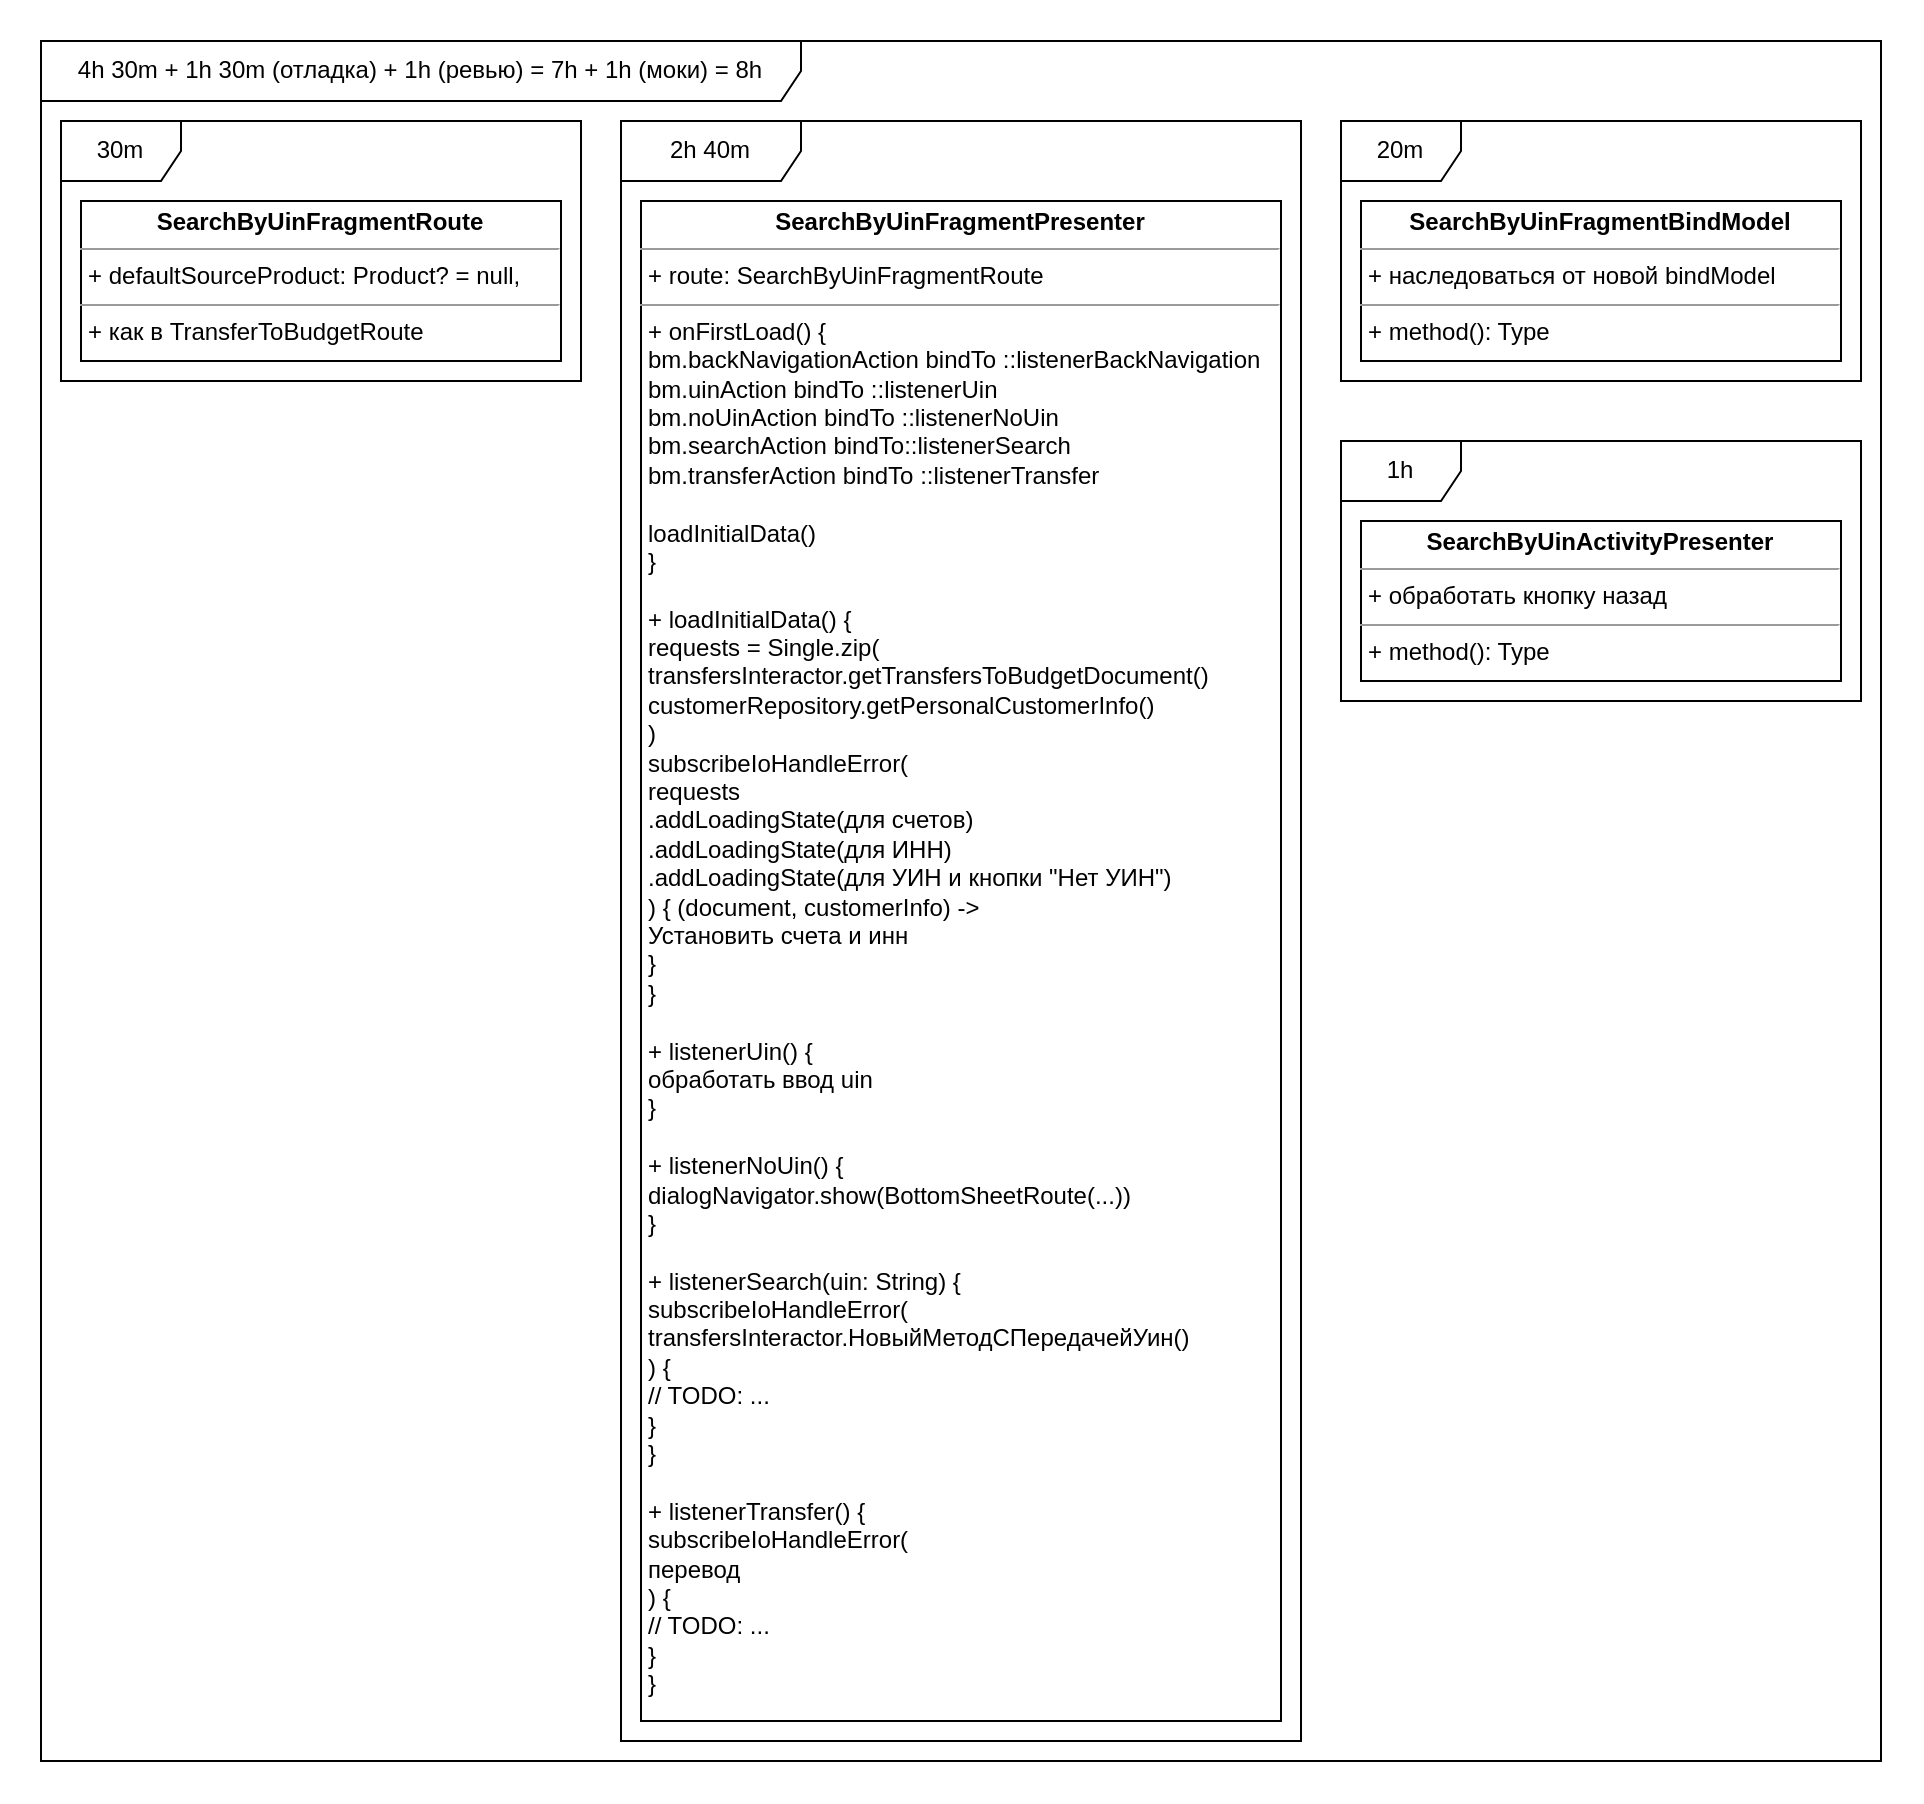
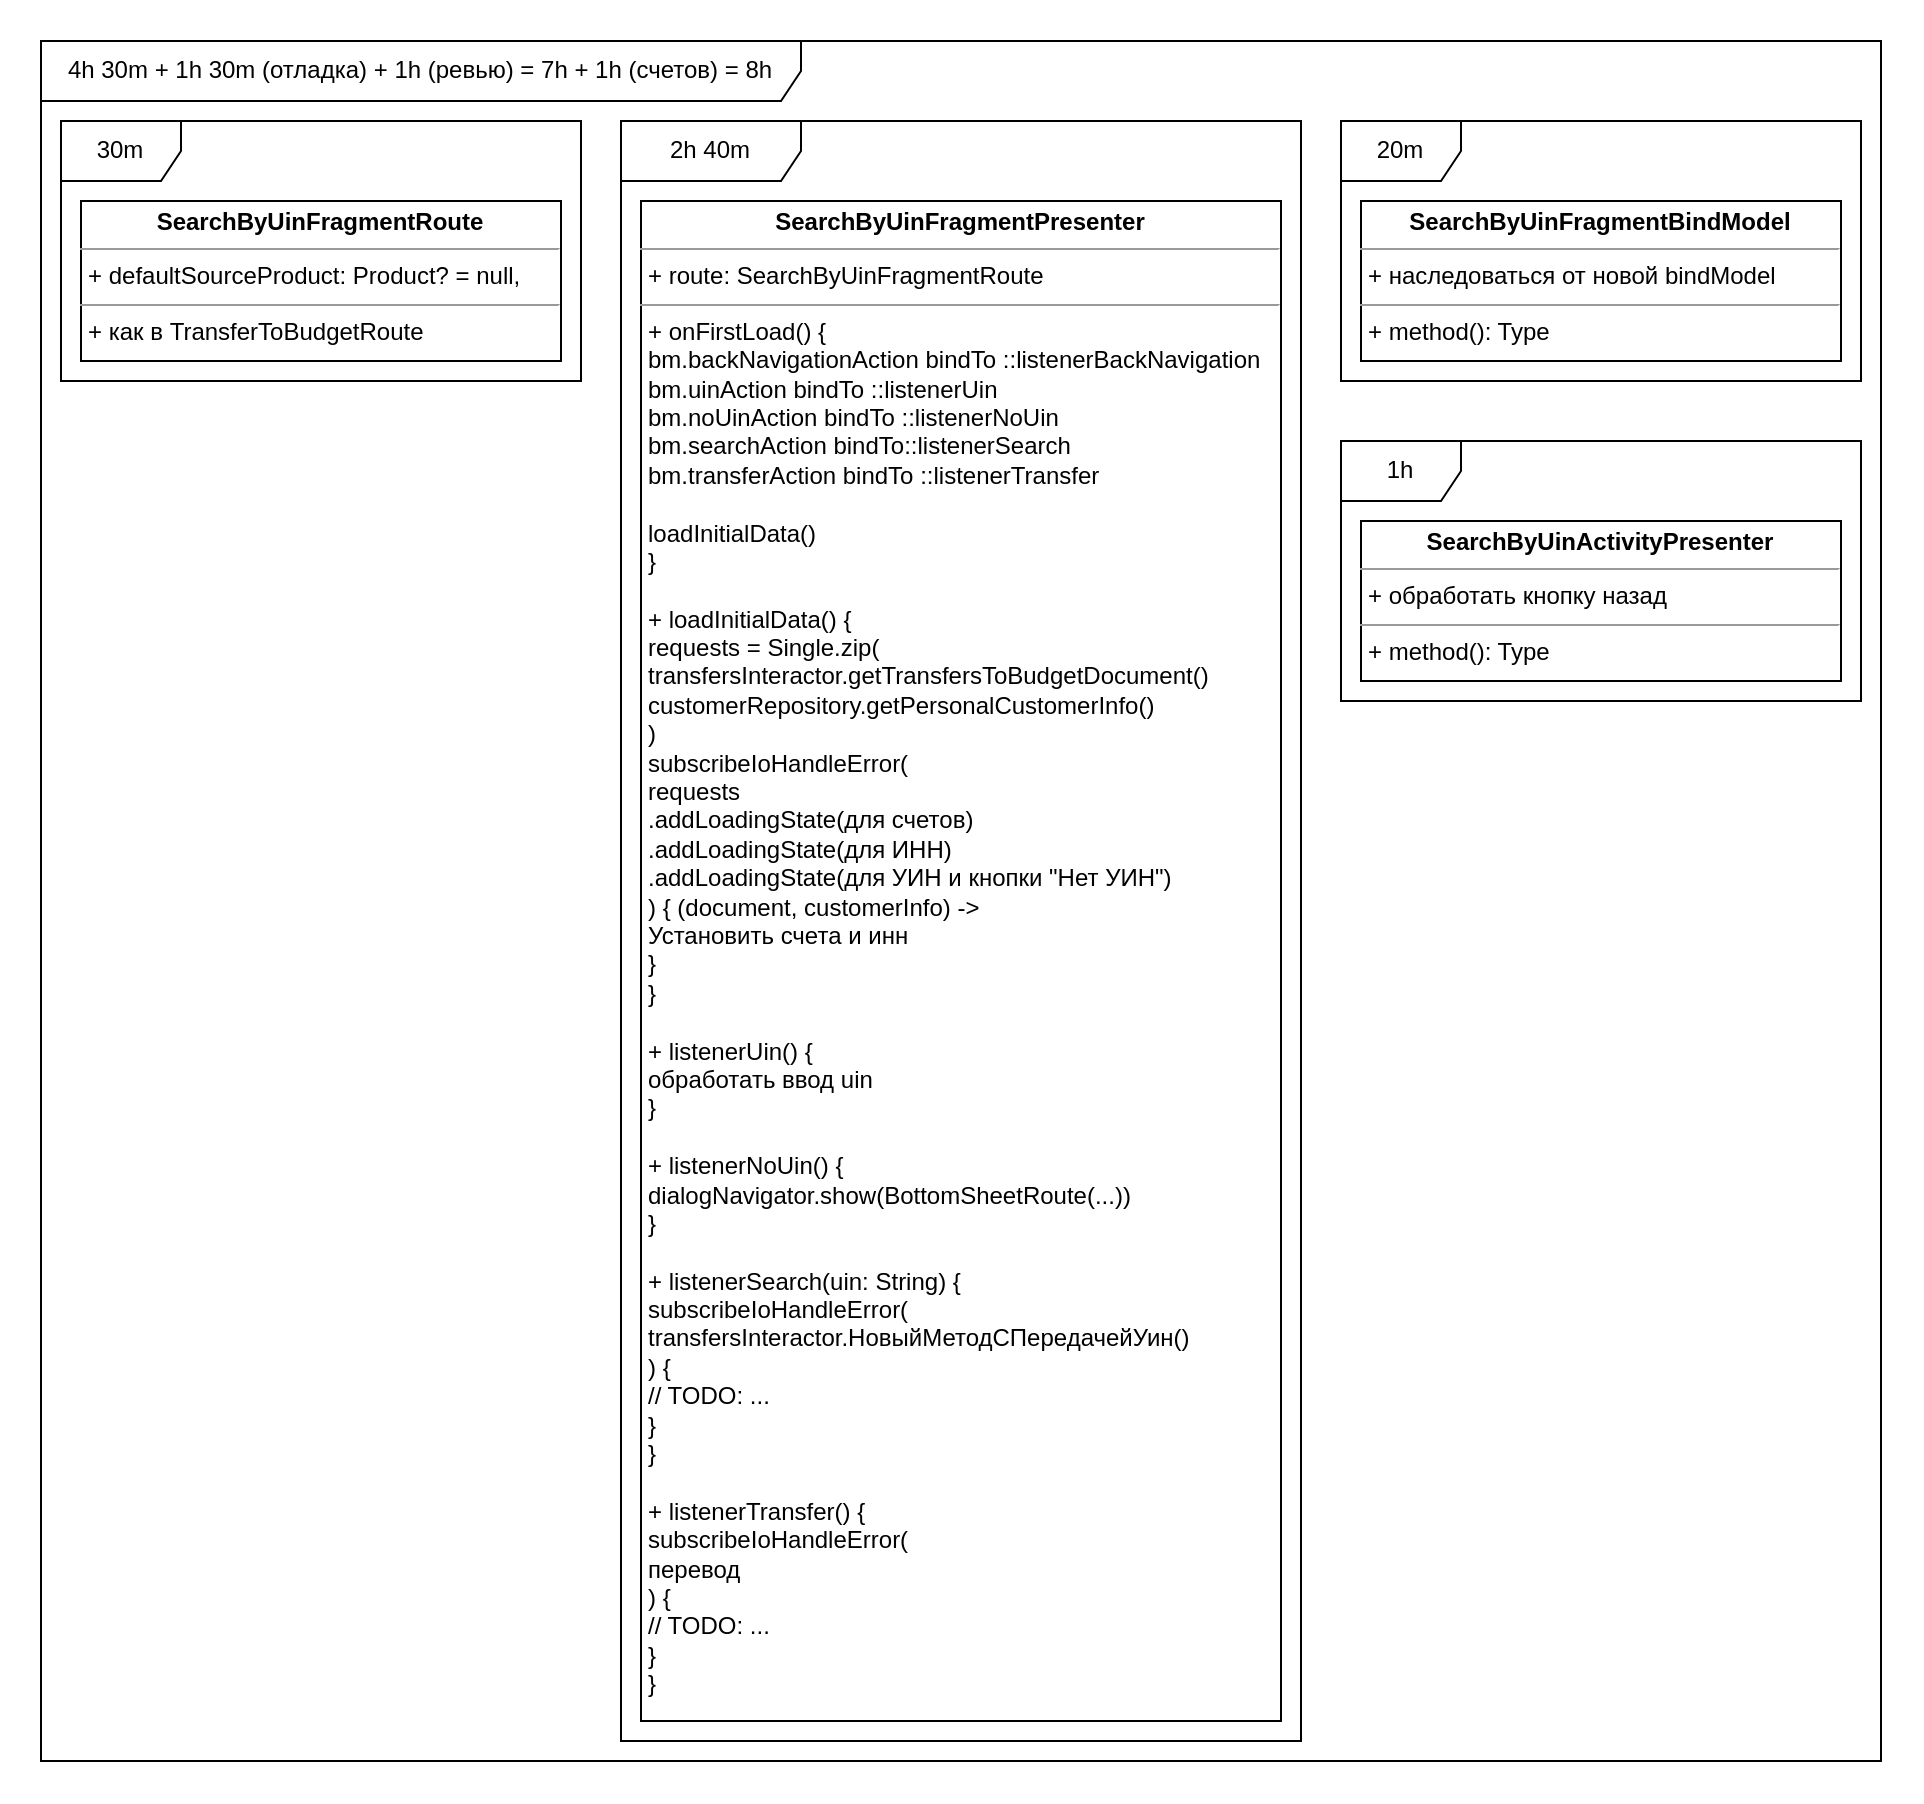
- <mxCell id="10" value="4h 30m + 1h 30m (отладка) + 1h (ревью) = 7h + 1h (моки) = 8h" style="shape=umlFrame;whiteSpace=wrap;html=1;width=380;height=30;" vertex="1" parent="1"><mxGeometry x="20" width="920" height="860" as="geometry" y="20" /></mxCell>
+ <mxCell id="10" value="4h 30m + 1h 30m (отладка) + 1h (ревью) = 7h + 1h (счетов) = 8h" style="shape=umlFrame;whiteSpace=wrap;html=1;width=380;height=30;" vertex="1" parent="1"><mxGeometry x="20" width="920" height="860" as="geometry" y="20" /></mxCell>
